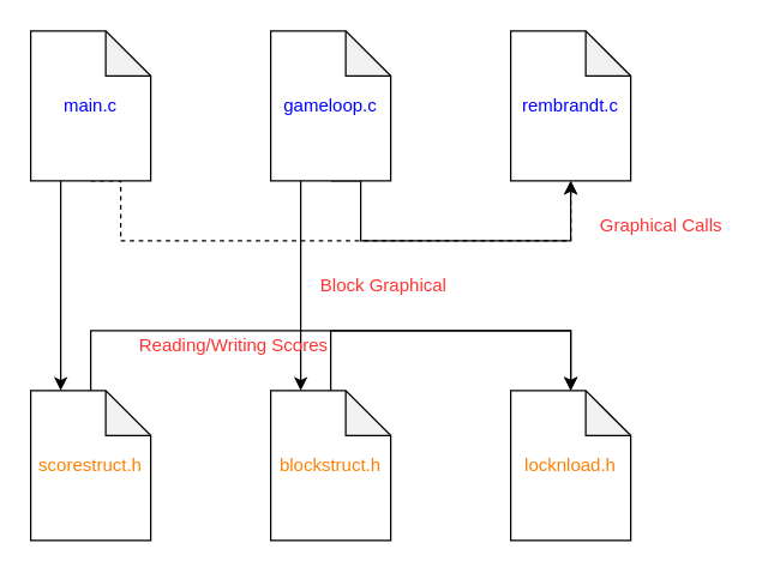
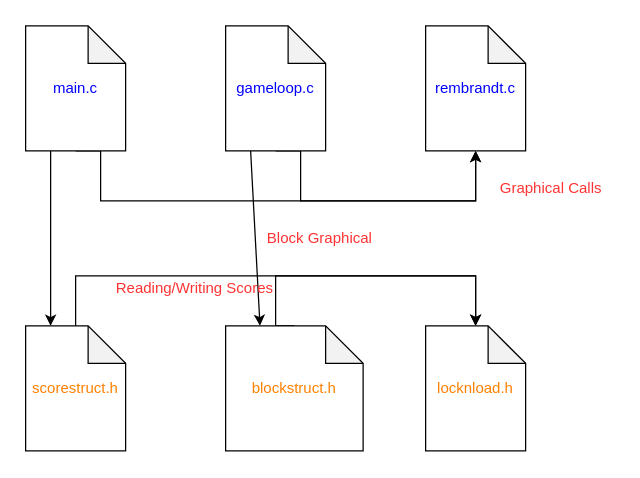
- <mxCell id="2" style="edgeStyle=orthogonalEdgeStyle;rounded=0;orthogonalLoop=1;jettySize=auto;html=1;exitX=0.5;exitY=1;exitDx=0;exitDy=0;exitPerimeter=0;entryX=0.5;entryY=1;entryDx=0;entryDy=0;entryPerimeter=0;fontColor=#FF8000;dashed=1;" edge="1" parent="1" source="3" target="6"><mxGeometry relative="1" as="geometry"><Array as="points"><mxPoint x="80" y="120" /><mxPoint x="80" y="160" /><mxPoint x="380" y="160" /></Array></mxGeometry></mxCell>
+ <mxCell id="2" style="edgeStyle=orthogonalEdgeStyle;rounded=0;orthogonalLoop=1;jettySize=auto;html=1;exitX=0.5;exitY=1;exitDx=0;exitDy=0;exitPerimeter=0;entryX=0.5;entryY=1;entryDx=0;entryDy=0;entryPerimeter=0;fontColor=#FF8000;" edge="1" parent="1" source="3" target="6"><mxGeometry relative="1" as="geometry"><Array as="points"><mxPoint x="80" y="120" /><mxPoint x="80" y="160" /><mxPoint x="380" y="160" /></Array></mxGeometry></mxCell>
- <mxCell id="8" value="&lt;font color=&quot;#ff8000&quot;&gt;blockstruct.h&lt;/font&gt;" style="shape=note;whiteSpace=wrap;html=1;backgroundOutline=1;darkOpacity=0.05;" vertex="1" parent="1"><mxGeometry x="180" y="260" width="80" height="100" as="geometry" /></mxCell>
+ <mxCell id="8" value="&lt;font color=&quot;#ff8000&quot;&gt;blockstruct.h&lt;/font&gt;" style="shape=note;whiteSpace=wrap;html=1;backgroundOutline=1;darkOpacity=0.05;" vertex="1" parent="1"><mxGeometry x="180" y="260" width="110" height="100" as="geometry" /></mxCell>
